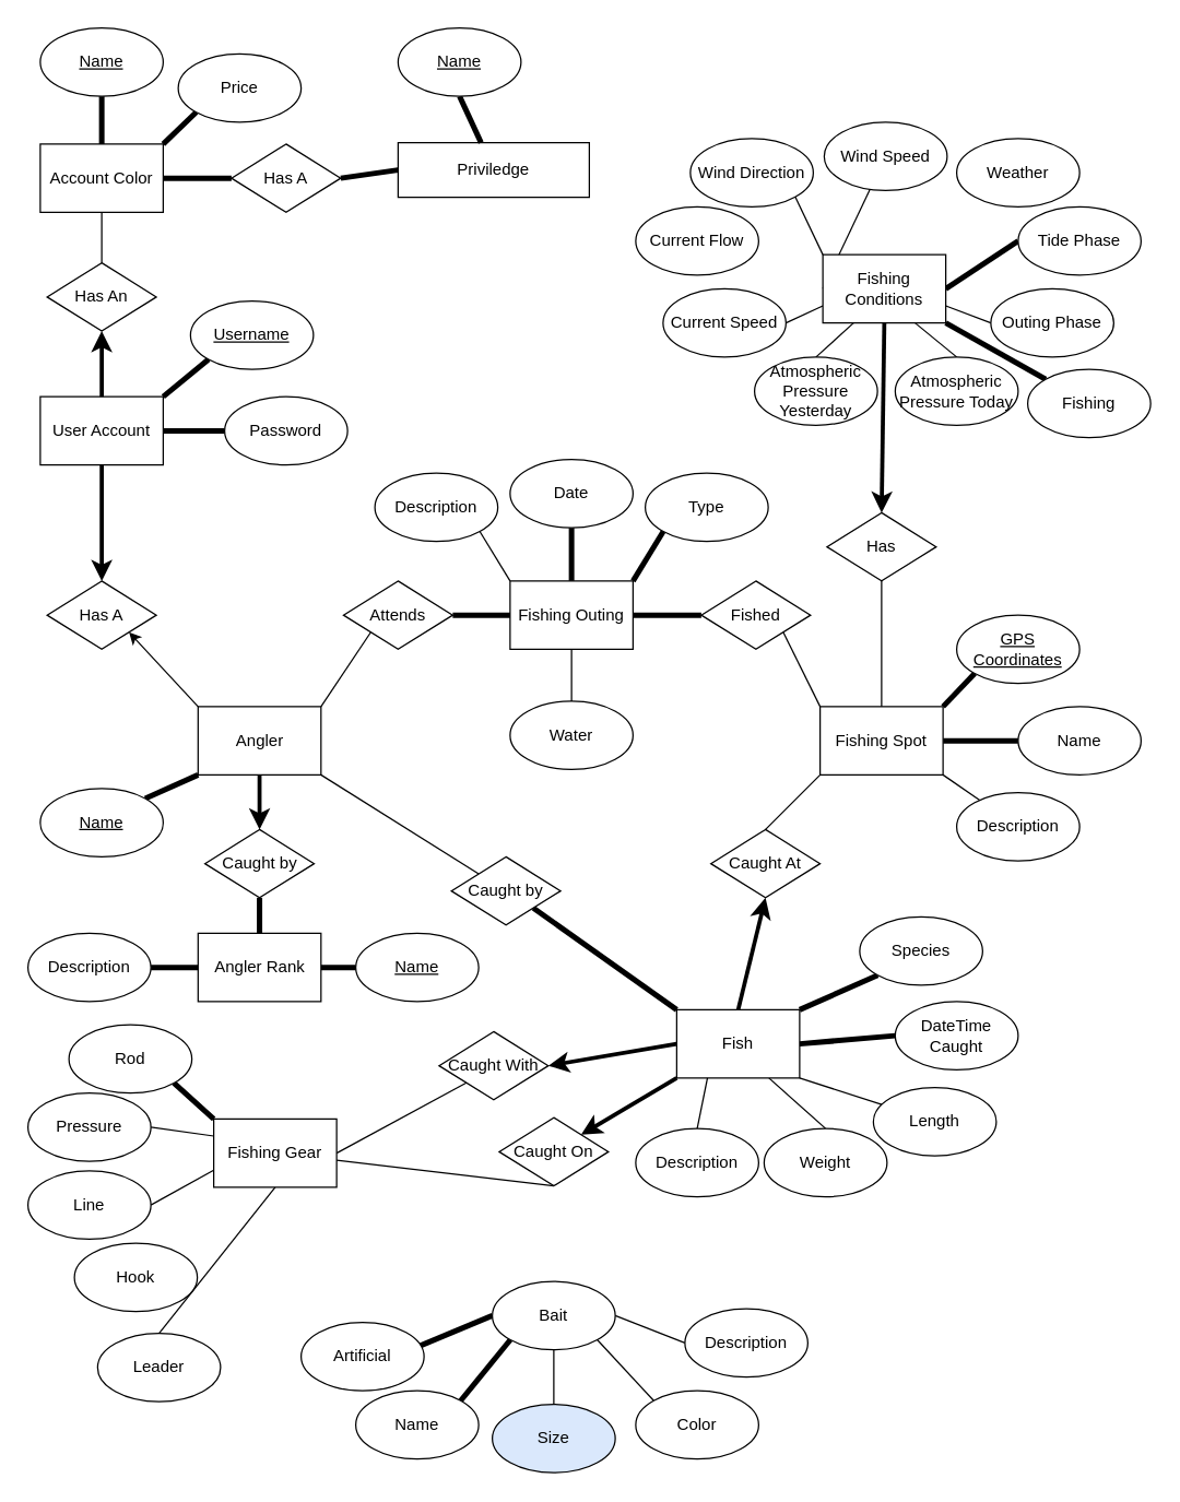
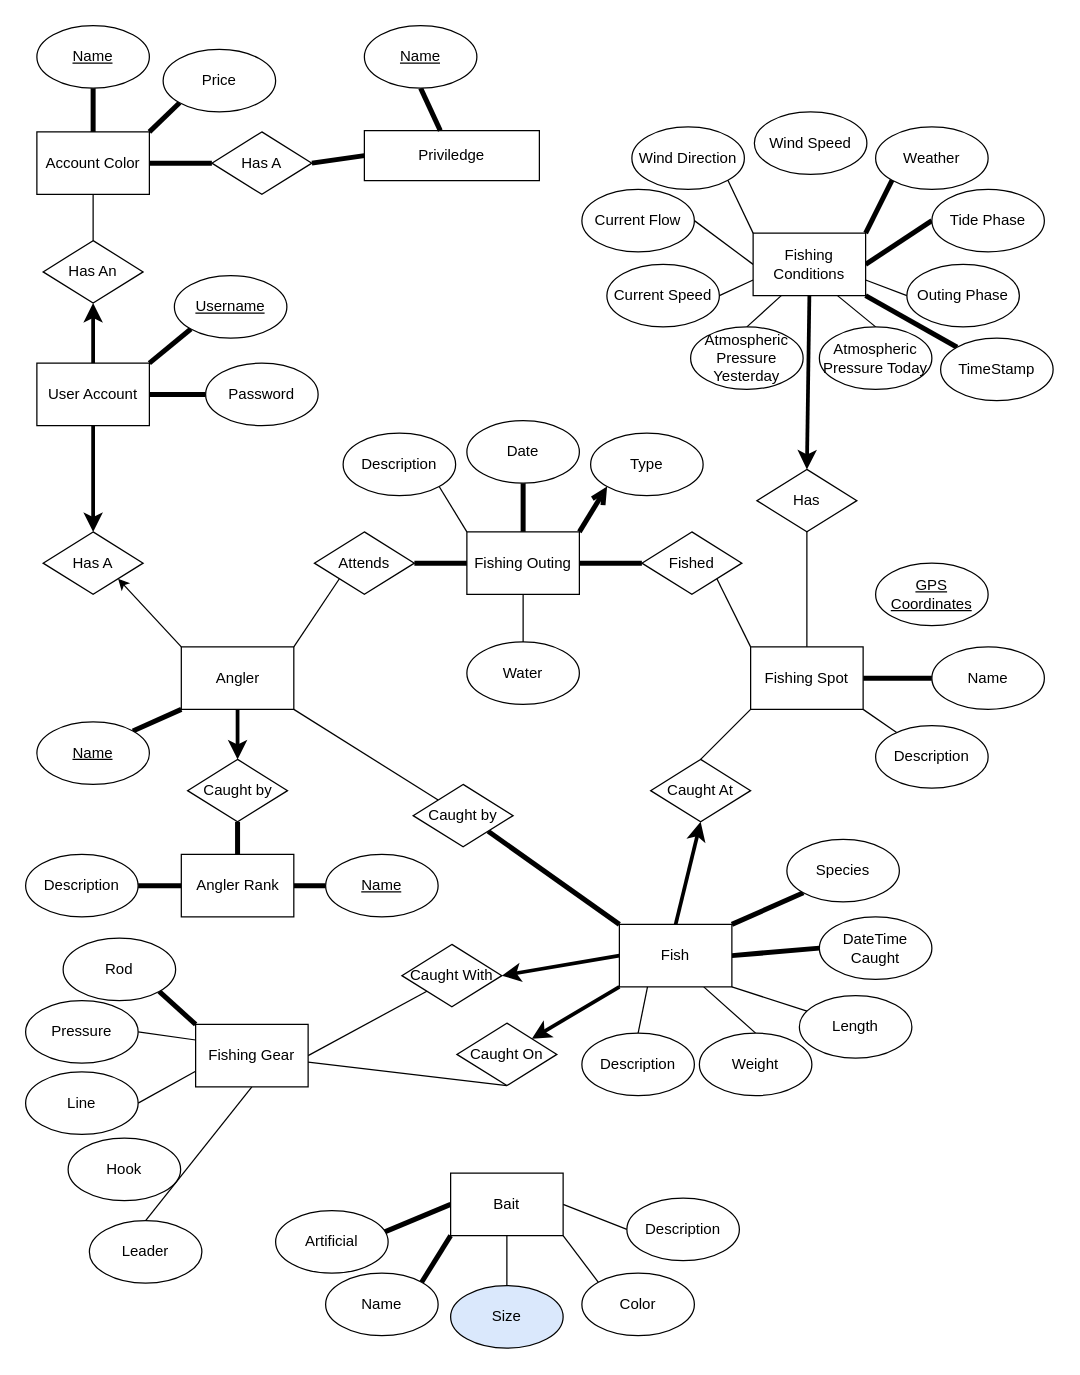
- <mxCell id="17" style="edgeStyle=none;html=1;exitX=0;exitY=0.5;exitDx=0;exitDy=0;endArrow=none;endFill=0;strokeWidth=1;" parent="1" source="22" target="24" edge="1"><mxGeometry relative="1" as="geometry" /></mxCell>
+ <mxCell id="17" style="edgeStyle=none;html=1;exitX=0;exitY=0.5;exitDx=0;exitDy=0;entryX=1;entryY=0.5;entryDx=0;entryDy=0;endArrow=none;endFill=0;strokeWidth=1;" parent="1" source="22" target="28" edge="1"><mxGeometry relative="1" as="geometry" /></mxCell>
+ <mxCell id="13" style="edgeStyle=none;html=1;exitX=1;exitY=0;exitDx=0;exitDy=0;entryX=0;entryY=1;entryDx=0;entryDy=0;endArrow=none;endFill=0;strokeWidth=4;" parent="1" source="22" target="23" edge="1"><mxGeometry relative="1" as="geometry" /></mxCell>
- <mxCell id="35" value="Fishing" style="ellipse;whiteSpace=wrap;html=1;" parent="1" vertex="1"><mxGeometry x="752" y="270" width="90" height="50" as="geometry" /></mxCell>
+ <mxCell id="35" value="TimeStamp" style="ellipse;whiteSpace=wrap;html=1;" parent="1" vertex="1"><mxGeometry x="752" y="270" width="90" height="50" as="geometry" /></mxCell>
- <mxCell id="32" style="edgeStyle=none;html=1;exitX=1;exitY=0;exitDx=0;exitDy=0;endArrow=none;endFill=0;strokeWidth=4;entryX=0;entryY=1;entryDx=0;entryDy=0;" parent="1" source="34" target="54" edge="1"><mxGeometry relative="1" as="geometry"><mxPoint x="480.89" y="388.515" as="targetPoint" /></mxGeometry></mxCell>
+ <mxCell id="32" style="edgeStyle=none;html=1;exitX=1;exitY=0;exitDx=0;exitDy=0;endArrow=open;endFill=0;strokeWidth=4;entryX=0;entryY=1;entryDx=0;entryDy=0;" parent="1" source="34" target="54" edge="1"><mxGeometry relative="1" as="geometry"><mxPoint x="480.89" y="388.515" as="targetPoint" /></mxGeometry></mxCell>
- <mxCell id="2" style="edgeStyle=none;html=1;exitX=1;exitY=0;exitDx=0;exitDy=0;entryX=0;entryY=1;entryDx=0;entryDy=0;endArrow=none;endFill=0;strokeWidth=4;" parent="1" source="9" target="10" edge="1"><mxGeometry relative="1" as="geometry" /></mxCell>
- <mxCell id="73" value="Bait" style="ellipse;whiteSpace=wrap;html=1;" parent="1" vertex="1"><mxGeometry x="360" y="938" width="90" height="50" as="geometry" /></mxCell>
+ <mxCell id="73" value="Bait" style="rounded=0;whiteSpace=wrap;html=1;" parent="1" vertex="1"><mxGeometry x="360" y="938" width="90" height="50" as="geometry" /></mxCell>
